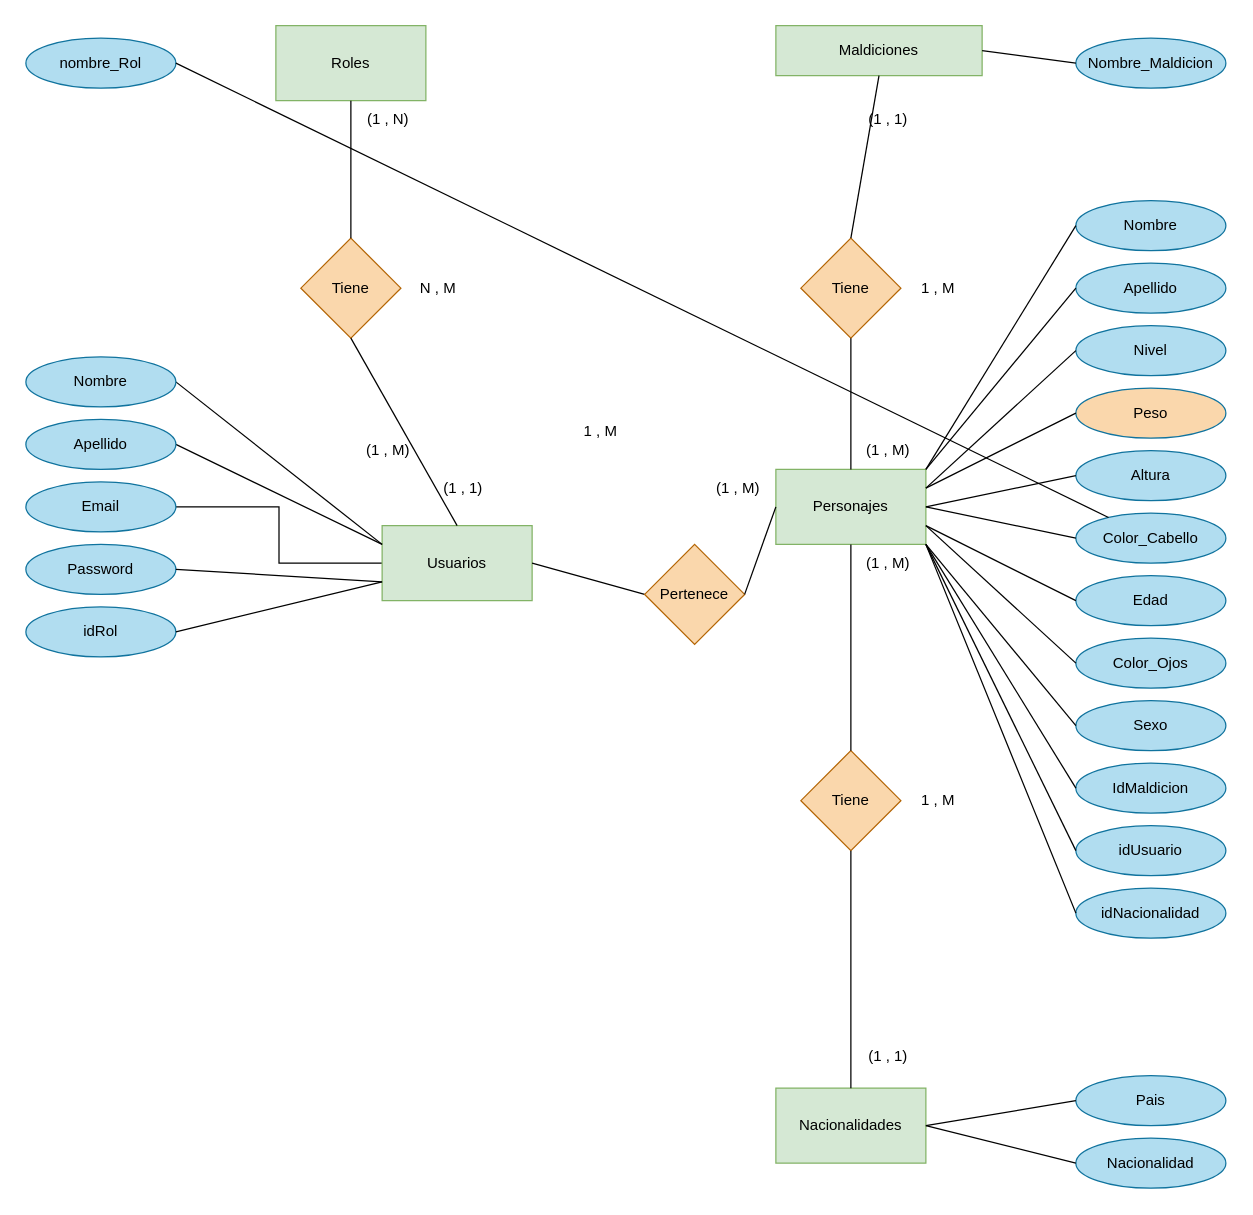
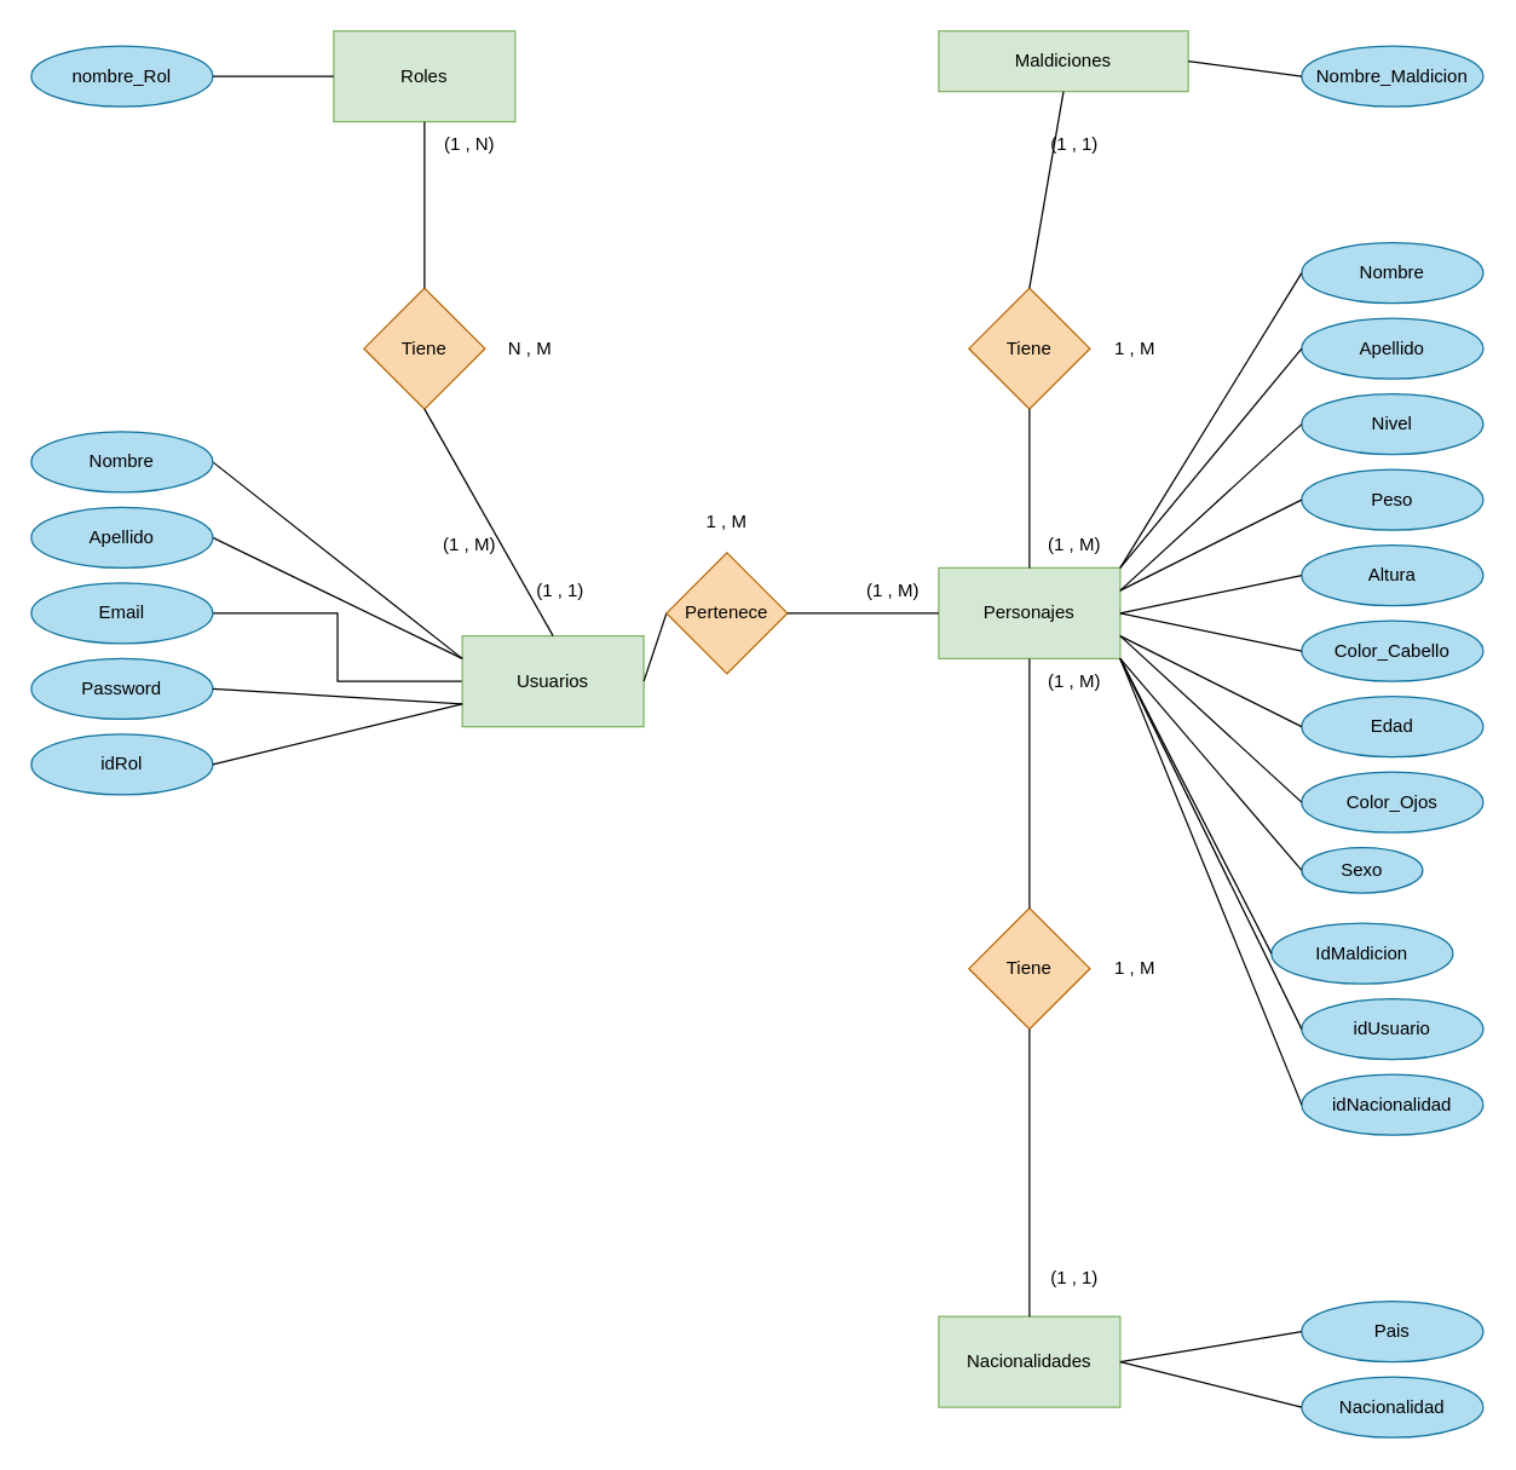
- <mxCell id="53" value="" style="endArrow=none;html=1;rounded=0;exitX=1;exitY=0.5;exitDx=0;exitDy=0;" edge="1" parent="1" source="52" target="19"><mxGeometry width="50" height="50" relative="1" as="geometry"><mxPoint x="600" y="-30" as="sourcePoint" /><mxPoint x="650" y="-80" as="targetPoint" /></mxGeometry></mxCell>
+ <mxCell id="53" value="" style="endArrow=none;html=1;rounded=0;exitX=1;exitY=0.5;exitDx=0;exitDy=0;entryX=0;entryY=0.5;entryDx=0;entryDy=0;" edge="1" parent="1" source="52" target="51"><mxGeometry width="50" height="50" relative="1" as="geometry"><mxPoint x="600" y="-30" as="sourcePoint" /><mxPoint x="650" y="-80" as="targetPoint" /></mxGeometry></mxCell>
- <mxCell id="17" value="Peso" style="ellipse;whiteSpace=wrap;html=1;fillColor=#fad7ac;strokeColor=#10739e;" vertex="1" parent="1"><mxGeometry x="860" y="310" width="120" height="40" as="geometry" /></mxCell>
+ <mxCell id="17" value="Peso" style="ellipse;whiteSpace=wrap;html=1;fillColor=#b1ddf0;strokeColor=#10739e;" vertex="1" parent="1"><mxGeometry x="860" y="310" width="120" height="40" as="geometry" /></mxCell>
- <mxCell id="35" value="Pertenece" style="rhombus;whiteSpace=wrap;html=1;fillColor=#fad7ac;strokeColor=#b46504;" vertex="1" parent="1"><mxGeometry x="515" y="435" width="80" height="80" as="geometry" /></mxCell>
+ <mxCell id="35" value="Pertenece" style="rhombus;whiteSpace=wrap;html=1;fillColor=#fad7ac;strokeColor=#b46504;" vertex="1" parent="1"><mxGeometry x="440" y="365" width="80" height="80" as="geometry" /></mxCell>
- <mxCell id="22" value="Sexo" style="ellipse;whiteSpace=wrap;html=1;fillColor=#b1ddf0;strokeColor=#10739e;" vertex="1" parent="1"><mxGeometry x="860" y="560" width="120" height="40" as="geometry" /></mxCell>
+ <mxCell id="22" value="Sexo" style="ellipse;whiteSpace=wrap;html=1;fillColor=#b1ddf0;strokeColor=#10739e;" vertex="1" parent="1"><mxGeometry x="860" y="560" width="80" height="30" as="geometry" /></mxCell>
- <mxCell id="23" value="IdMaldicion" style="ellipse;whiteSpace=wrap;html=1;fillColor=#b1ddf0;strokeColor=#10739e;" vertex="1" parent="1"><mxGeometry x="860" y="610" width="120" height="40" as="geometry" /></mxCell>
+ <mxCell id="23" value="IdMaldicion" style="ellipse;whiteSpace=wrap;html=1;fillColor=#b1ddf0;strokeColor=#10739e;" vertex="1" parent="1"><mxGeometry x="840" y="610" width="120" height="40" as="geometry" /></mxCell>
